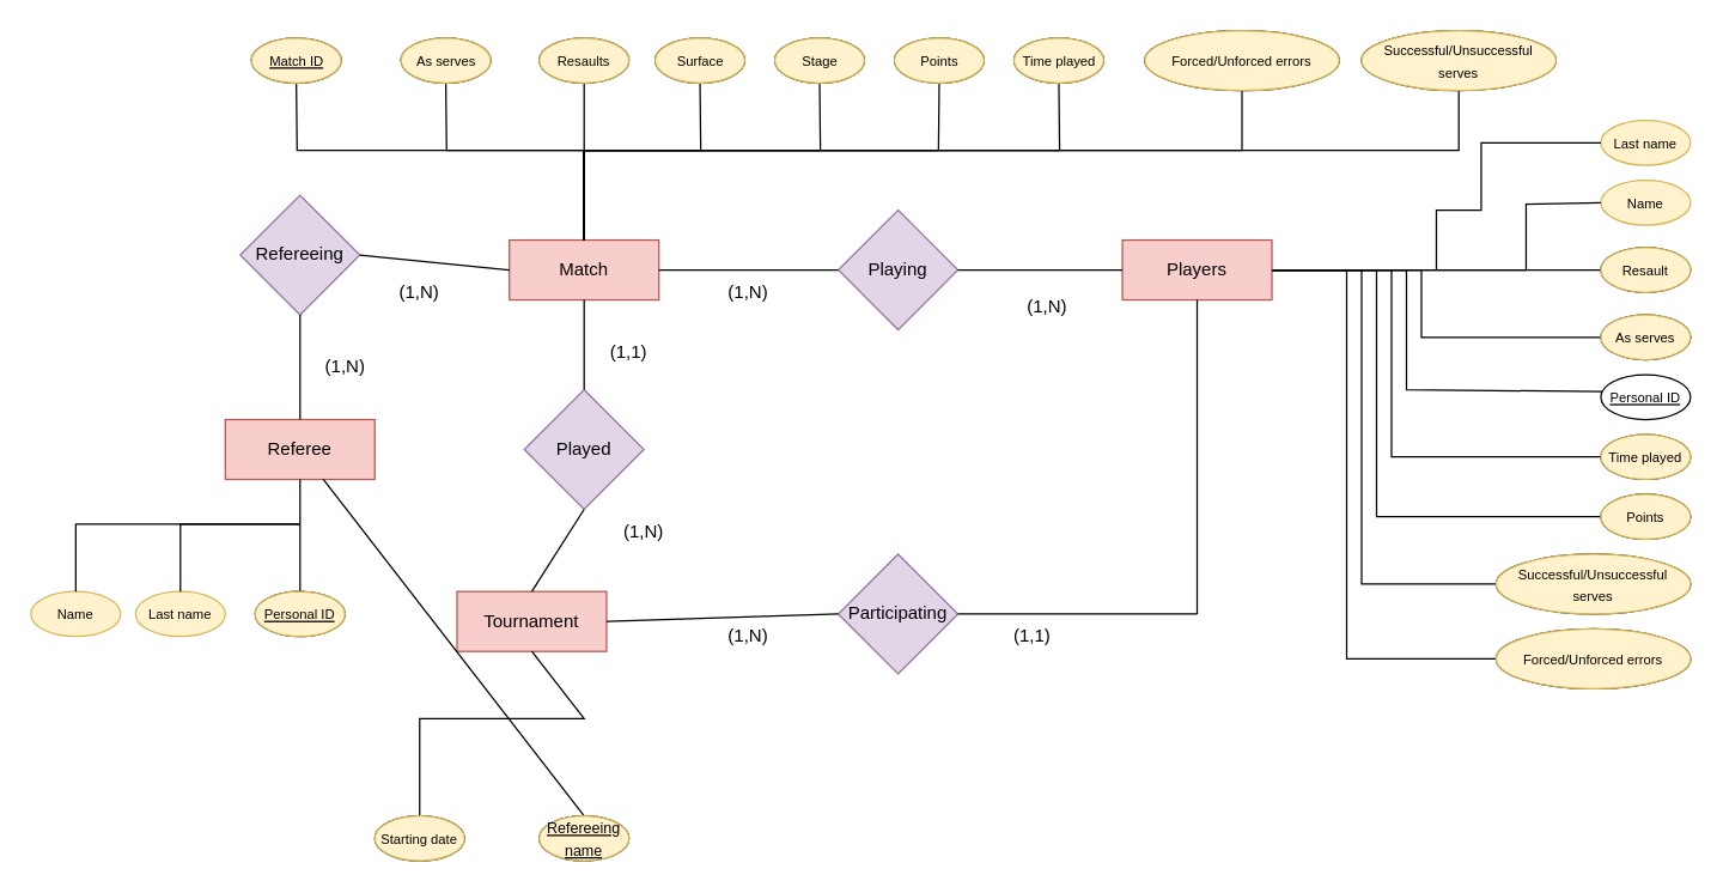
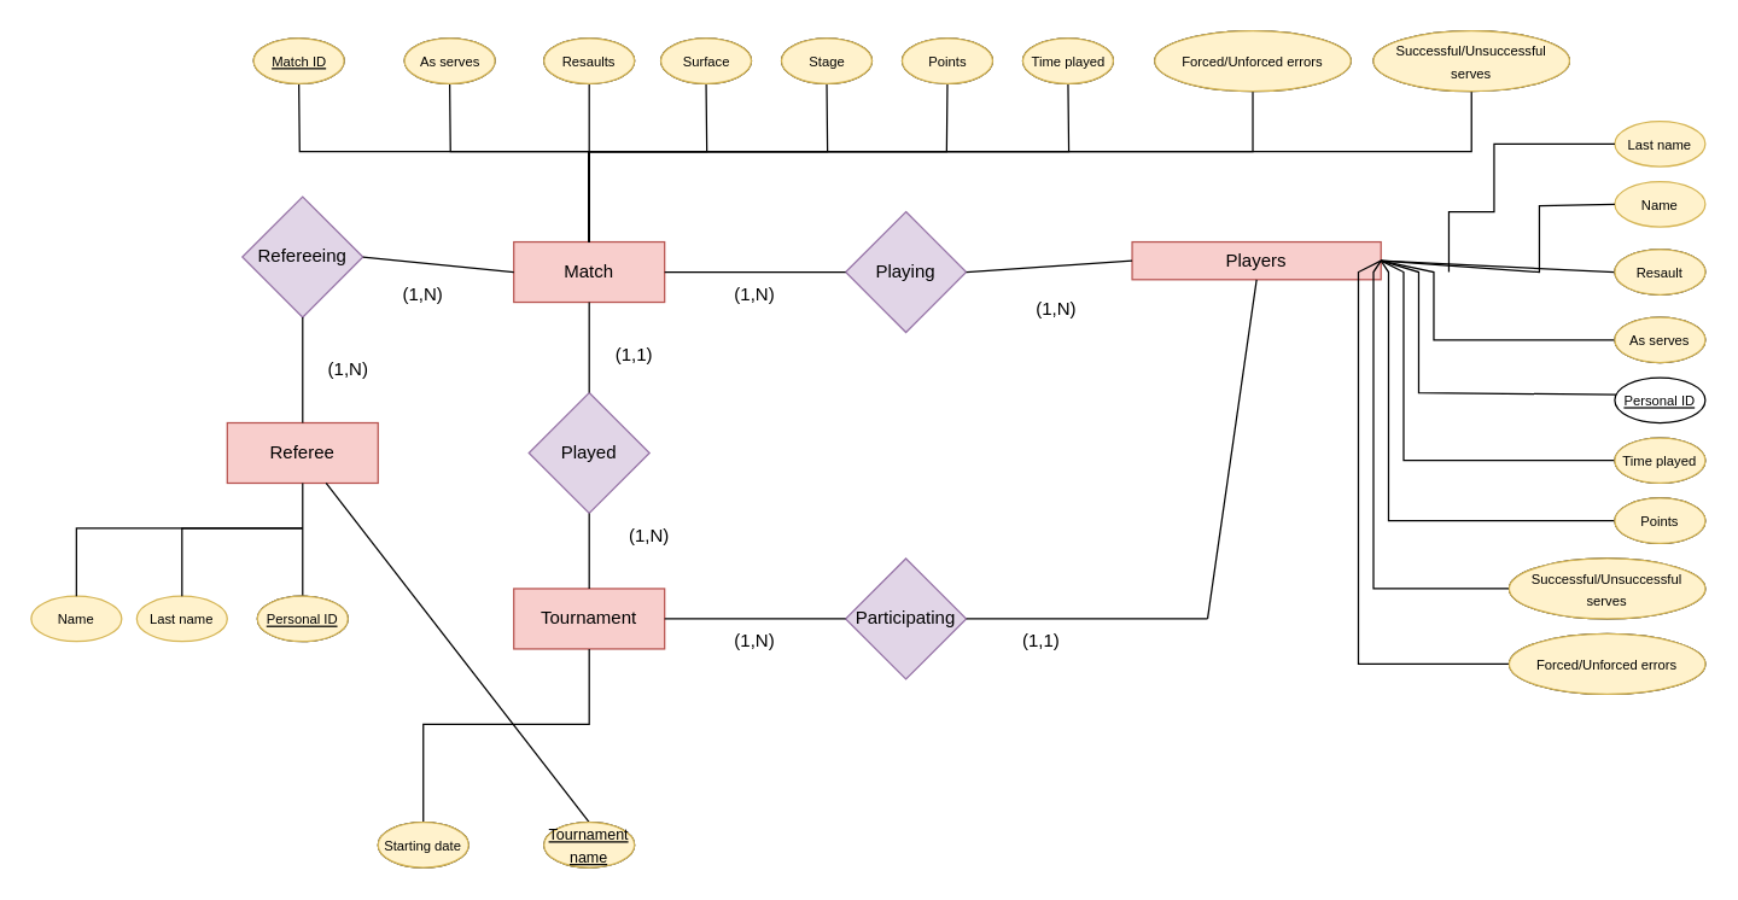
- <mxCell id="15" value="Players" style="rounded=0;whiteSpace=wrap;html=1;fillColor=#f8cecc;strokeColor=#b85450;" parent="1" vertex="1"><mxGeometry x="750" y="160" width="100" height="40" as="geometry" /></mxCell>
+ <mxCell id="15" value="Players" style="rounded=0;whiteSpace=wrap;html=1;fillColor=#f8cecc;strokeColor=#b85450;" parent="1" vertex="1"><mxGeometry x="750" y="160" width="165" height="25" as="geometry" /></mxCell>
- <mxCell id="3" value="Tournament" style="rounded=0;whiteSpace=wrap;html=1;fillColor=#f8cecc;strokeColor=#b85450;" parent="1" vertex="1"><mxGeometry x="305" y="395" width="100" height="40" as="geometry" /></mxCell>
+ <mxCell id="3" value="Tournament" style="rounded=0;whiteSpace=wrap;html=1;fillColor=#f8cecc;strokeColor=#b85450;" parent="1" vertex="1"><mxGeometry x="340" y="390" width="100" height="40" as="geometry" /></mxCell>
- <mxCell id="77" value="&lt;font size=&quot;1&quot;&gt;&lt;u&gt;Refereeing name&lt;/u&gt;&lt;/font&gt;" style="ellipse;whiteSpace=wrap;html=1;fillColor=#fff2cc;strokeColor=#d6b656;" parent="1" vertex="1"><mxGeometry x="360" y="545" width="60" height="30" as="geometry" /></mxCell>
+ <mxCell id="77" value="&lt;font size=&quot;1&quot;&gt;&lt;u&gt;Tournament name&lt;/u&gt;&lt;/font&gt;" style="ellipse;whiteSpace=wrap;html=1;fillColor=#fff2cc;strokeColor=#d6b656;" parent="1" vertex="1"><mxGeometry x="360" y="545" width="60" height="30" as="geometry" /></mxCell>
